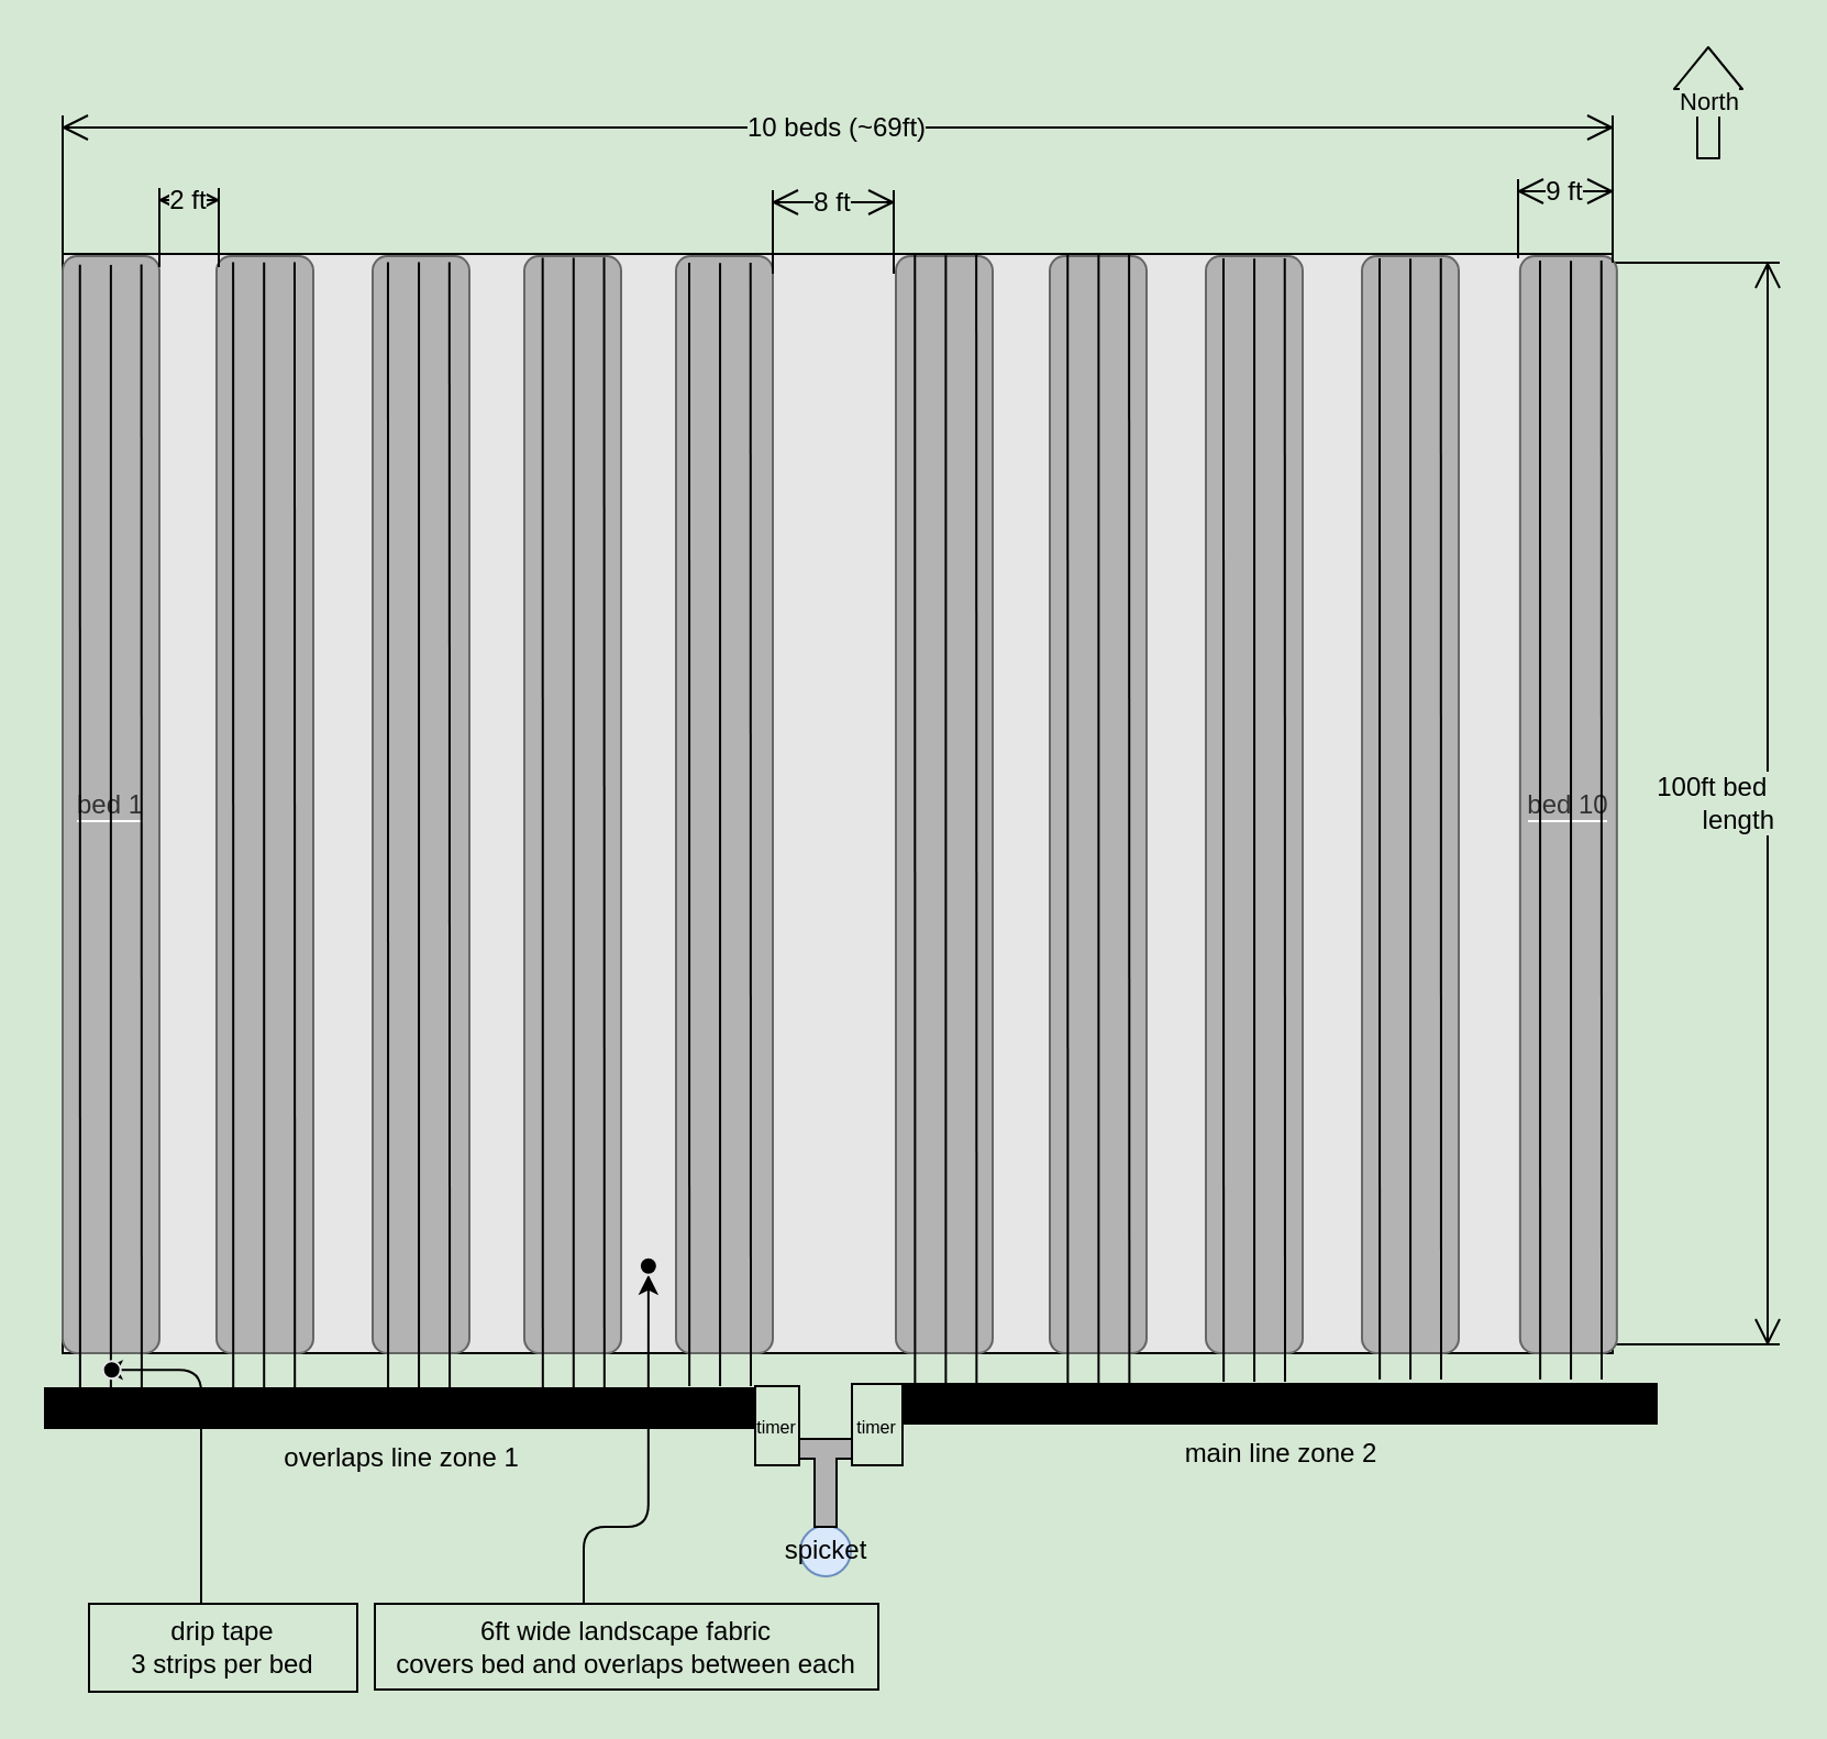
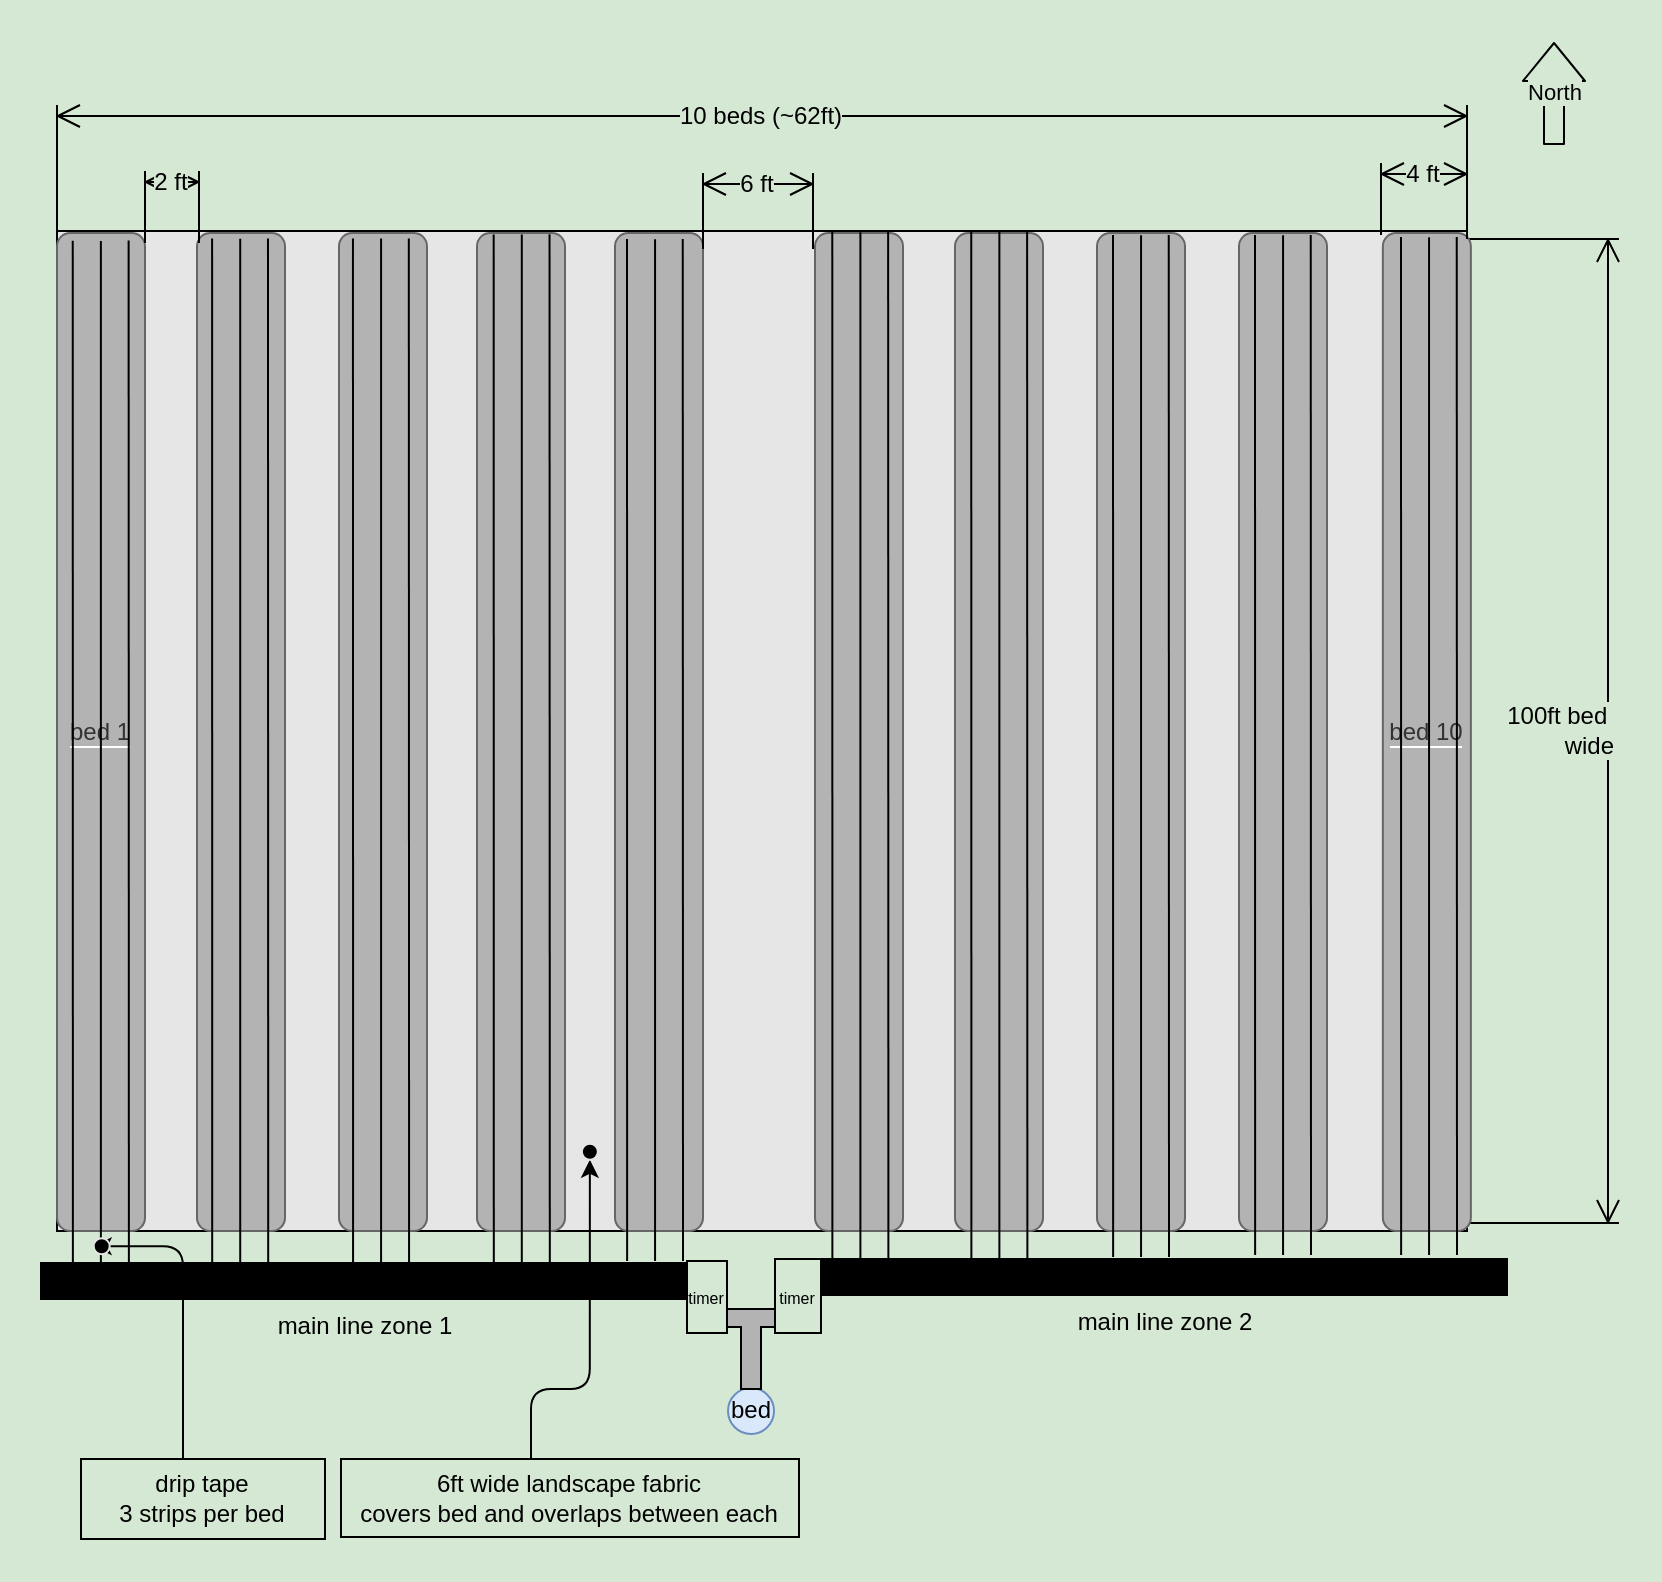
- <mxCell id="69" value="&lt;span style=&quot;background-color: rgb(213 , 232 , 212)&quot;&gt;10 beds (~69ft)&lt;/span&gt;" style="shape=dimension;direction=west;whiteSpace=wrap;html=1;align=center;points=[];verticalAlign=top;spacingTop=-8;labelBackgroundColor=#ffffff;fillColor=#B3B3B3;" parent="1" vertex="1"><mxGeometry x="28" y="52" width="705" height="67" as="geometry" /></mxCell>
+ <mxCell id="69" value="&lt;span style=&quot;background-color: rgb(213 , 232 , 212)&quot;&gt;10 beds (~62ft)&lt;/span&gt;" style="shape=dimension;direction=west;whiteSpace=wrap;html=1;align=center;points=[];verticalAlign=top;spacingTop=-8;labelBackgroundColor=#ffffff;fillColor=#B3B3B3;" parent="1" vertex="1"><mxGeometry x="28" y="52" width="705" height="67" as="geometry" /></mxCell>
- <mxCell id="74" value="&lt;span style=&quot;background-color: rgb(213 , 232 , 212)&quot;&gt;9 ft&lt;/span&gt;" style="shape=dimension;direction=west;whiteSpace=wrap;html=1;align=center;points=[];verticalAlign=top;spacingTop=-8;labelBackgroundColor=#ffffff;fillColor=#B3B3B3;" parent="1" vertex="1"><mxGeometry x="690" y="81" width="43" height="36" as="geometry" /></mxCell>
+ <mxCell id="74" value="&lt;span style=&quot;background-color: rgb(213 , 232 , 212)&quot;&gt;4 ft&lt;/span&gt;" style="shape=dimension;direction=west;whiteSpace=wrap;html=1;align=center;points=[];verticalAlign=top;spacingTop=-8;labelBackgroundColor=#ffffff;fillColor=#B3B3B3;" parent="1" vertex="1"><mxGeometry x="690" y="81" width="43" height="36" as="geometry" /></mxCell>
- <mxCell id="75" value="&lt;span style=&quot;background-color: rgb(213 , 232 , 212)&quot;&gt;8 ft&lt;/span&gt;" style="shape=dimension;direction=west;whiteSpace=wrap;html=1;align=center;points=[];verticalAlign=top;spacingTop=-8;labelBackgroundColor=#ffffff;fillColor=#B3B3B3;" parent="1" vertex="1"><mxGeometry x="351" y="86" width="55" height="38" as="geometry" /></mxCell>
+ <mxCell id="75" value="&lt;span style=&quot;background-color: rgb(213 , 232 , 212)&quot;&gt;6 ft&lt;/span&gt;" style="shape=dimension;direction=west;whiteSpace=wrap;html=1;align=center;points=[];verticalAlign=top;spacingTop=-8;labelBackgroundColor=#ffffff;fillColor=#B3B3B3;" parent="1" vertex="1"><mxGeometry x="351" y="86" width="55" height="38" as="geometry" /></mxCell>
- <mxCell id="5" value="100ft bed&amp;nbsp;&lt;br&gt;length" style="shape=dimension;direction=north;whiteSpace=wrap;html=1;align=right;points=[];verticalAlign=middle;labelBackgroundColor=#D5E8D4;fillColor=#B3B3B3;" parent="1" vertex="1"><mxGeometry x="734" y="119" width="75" height="492" as="geometry" /></mxCell>
+ <mxCell id="5" value="100ft bed&amp;nbsp;&lt;br&gt;wide" style="shape=dimension;direction=north;whiteSpace=wrap;html=1;align=right;points=[];verticalAlign=middle;labelBackgroundColor=#D5E8D4;fillColor=#B3B3B3;" parent="1" vertex="1"><mxGeometry x="734" y="119" width="75" height="492" as="geometry" /></mxCell>
- <mxCell id="70" value="&lt;font color=&quot;#000000&quot;&gt;overlaps line zone 1&lt;/font&gt;" style="verticalLabelPosition=bottom;verticalAlign=top;html=1;shape=mxgraph.basic.rect;fillColor=#000000;fillColor2=none;strokeColor=#000000;strokeWidth=1;size=20;indent=5;labelBackgroundColor=#D5E8D4;fontColor=#FFFFFF;" parent="1" vertex="1"><mxGeometry x="20" y="631" width="323" height="18" as="geometry" /></mxCell>
+ <mxCell id="70" value="&lt;font color=&quot;#000000&quot;&gt;main line zone 1&lt;/font&gt;" style="verticalLabelPosition=bottom;verticalAlign=top;html=1;shape=mxgraph.basic.rect;fillColor=#000000;fillColor2=none;strokeColor=#000000;strokeWidth=1;size=20;indent=5;labelBackgroundColor=#D5E8D4;fontColor=#FFFFFF;" parent="1" vertex="1"><mxGeometry x="20" y="631" width="323" height="18" as="geometry" /></mxCell>
- <mxCell id="3" value="spicket" style="ellipse;whiteSpace=wrap;html=1;aspect=fixed;fillColor=#dae8fc;strokeColor=#6c8ebf;align=center;" parent="1" vertex="1"><mxGeometry x="363.5" y="693.5" width="23" height="23" as="geometry" /></mxCell>
+ <mxCell id="3" value="bed" style="ellipse;whiteSpace=wrap;html=1;aspect=fixed;fillColor=#dae8fc;strokeColor=#6c8ebf;align=center;" parent="1" vertex="1"><mxGeometry x="363.5" y="693.5" width="23" height="23" as="geometry" /></mxCell>
